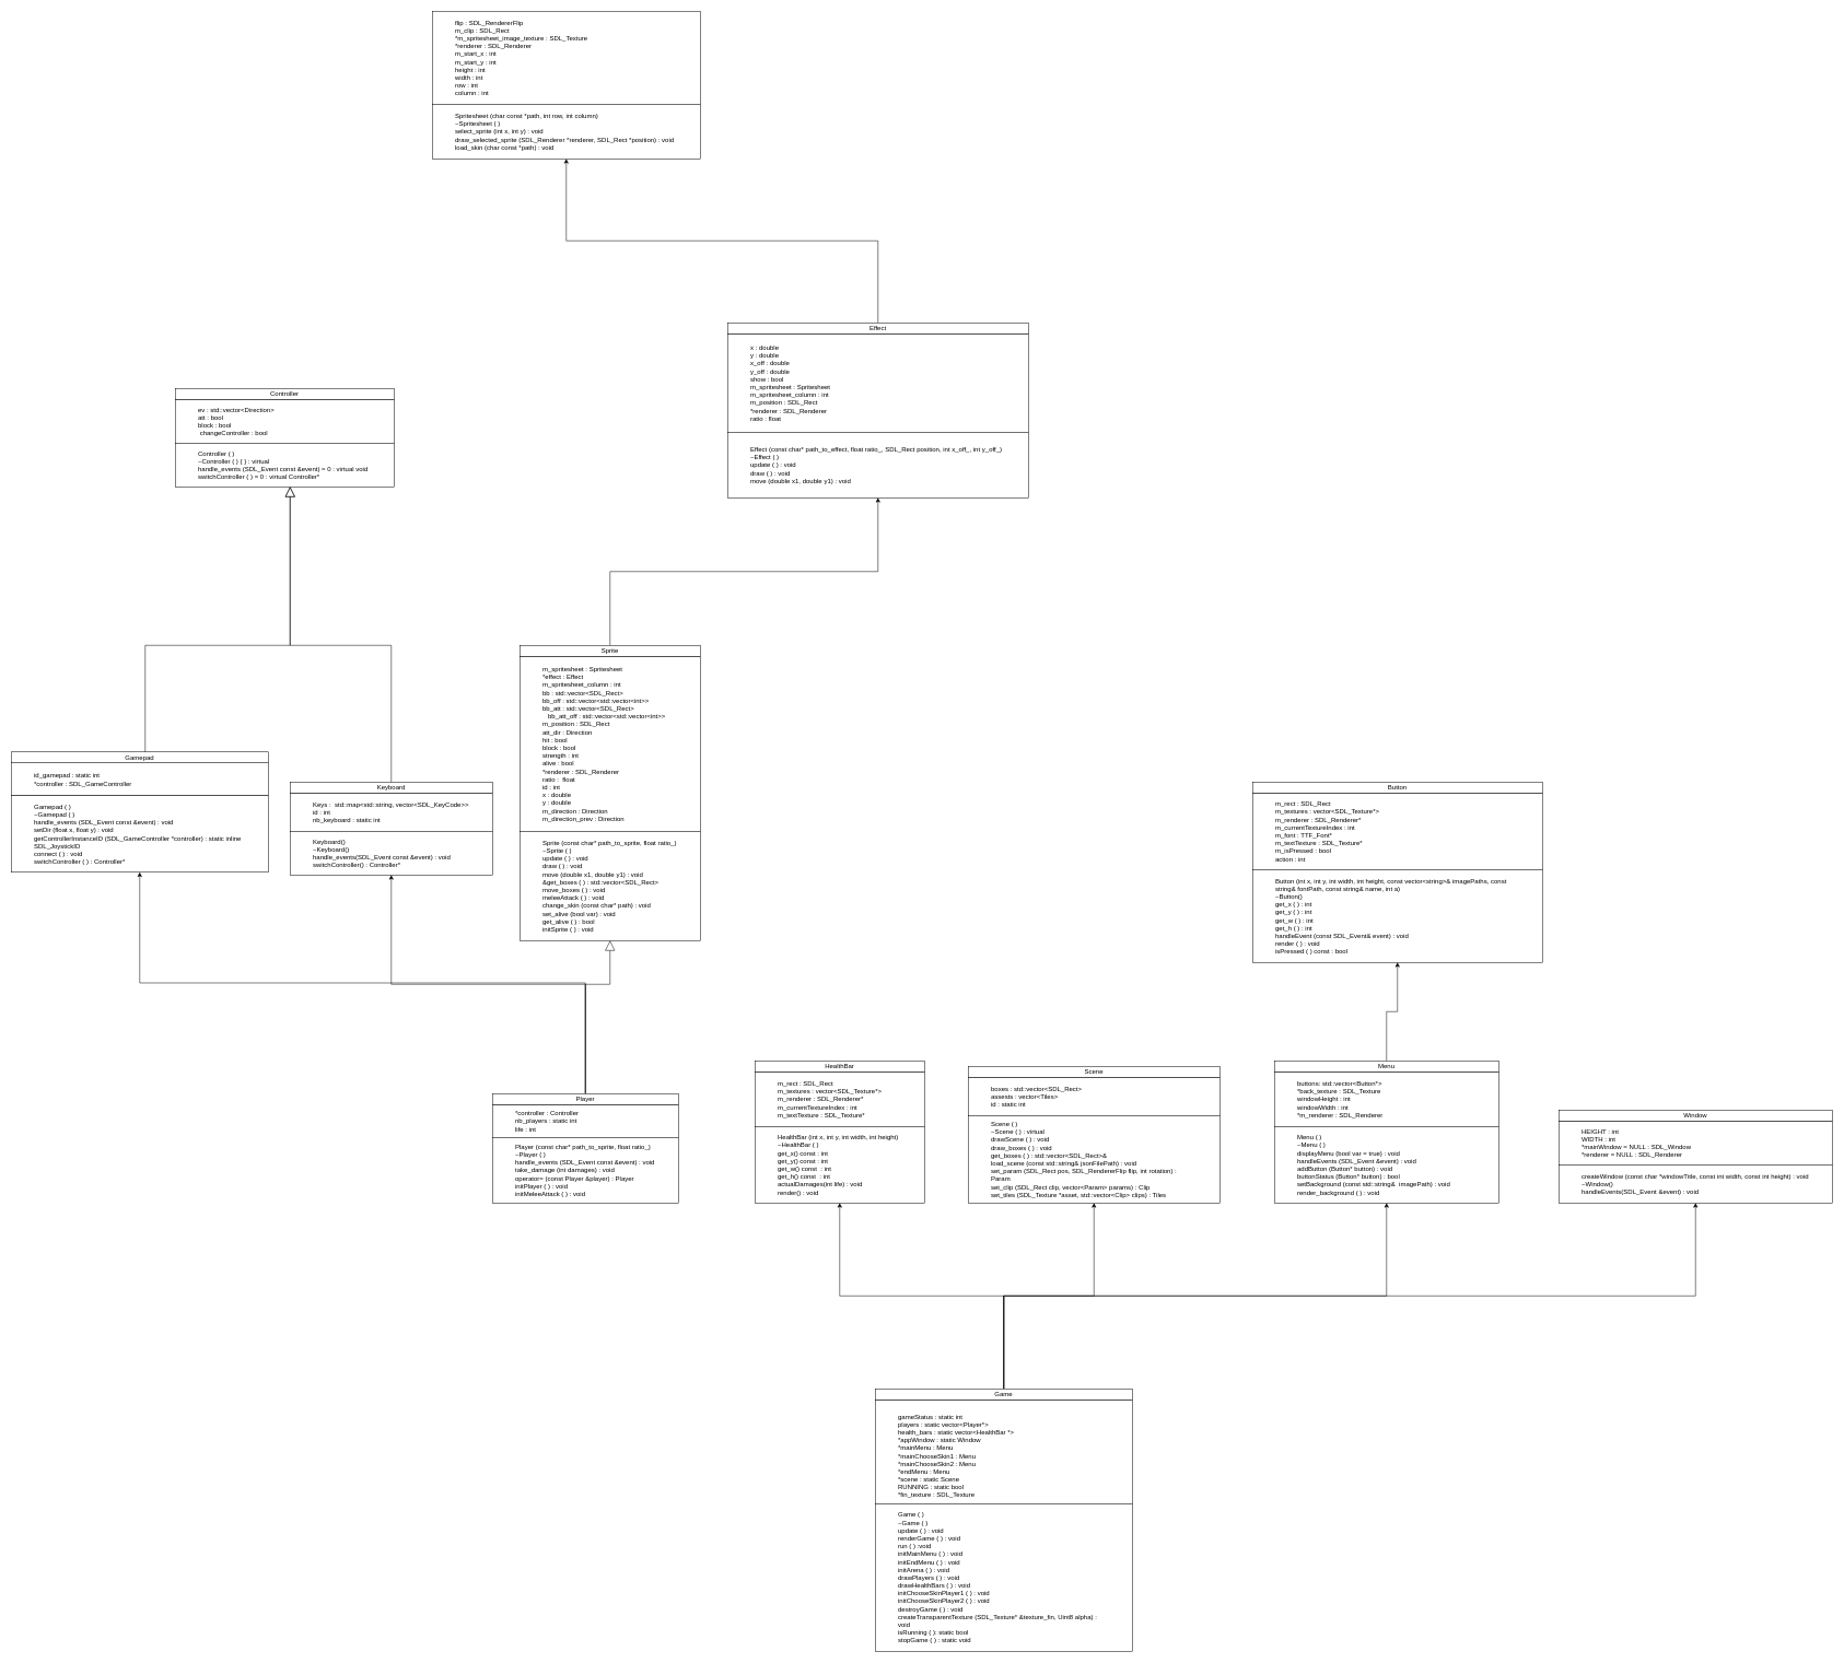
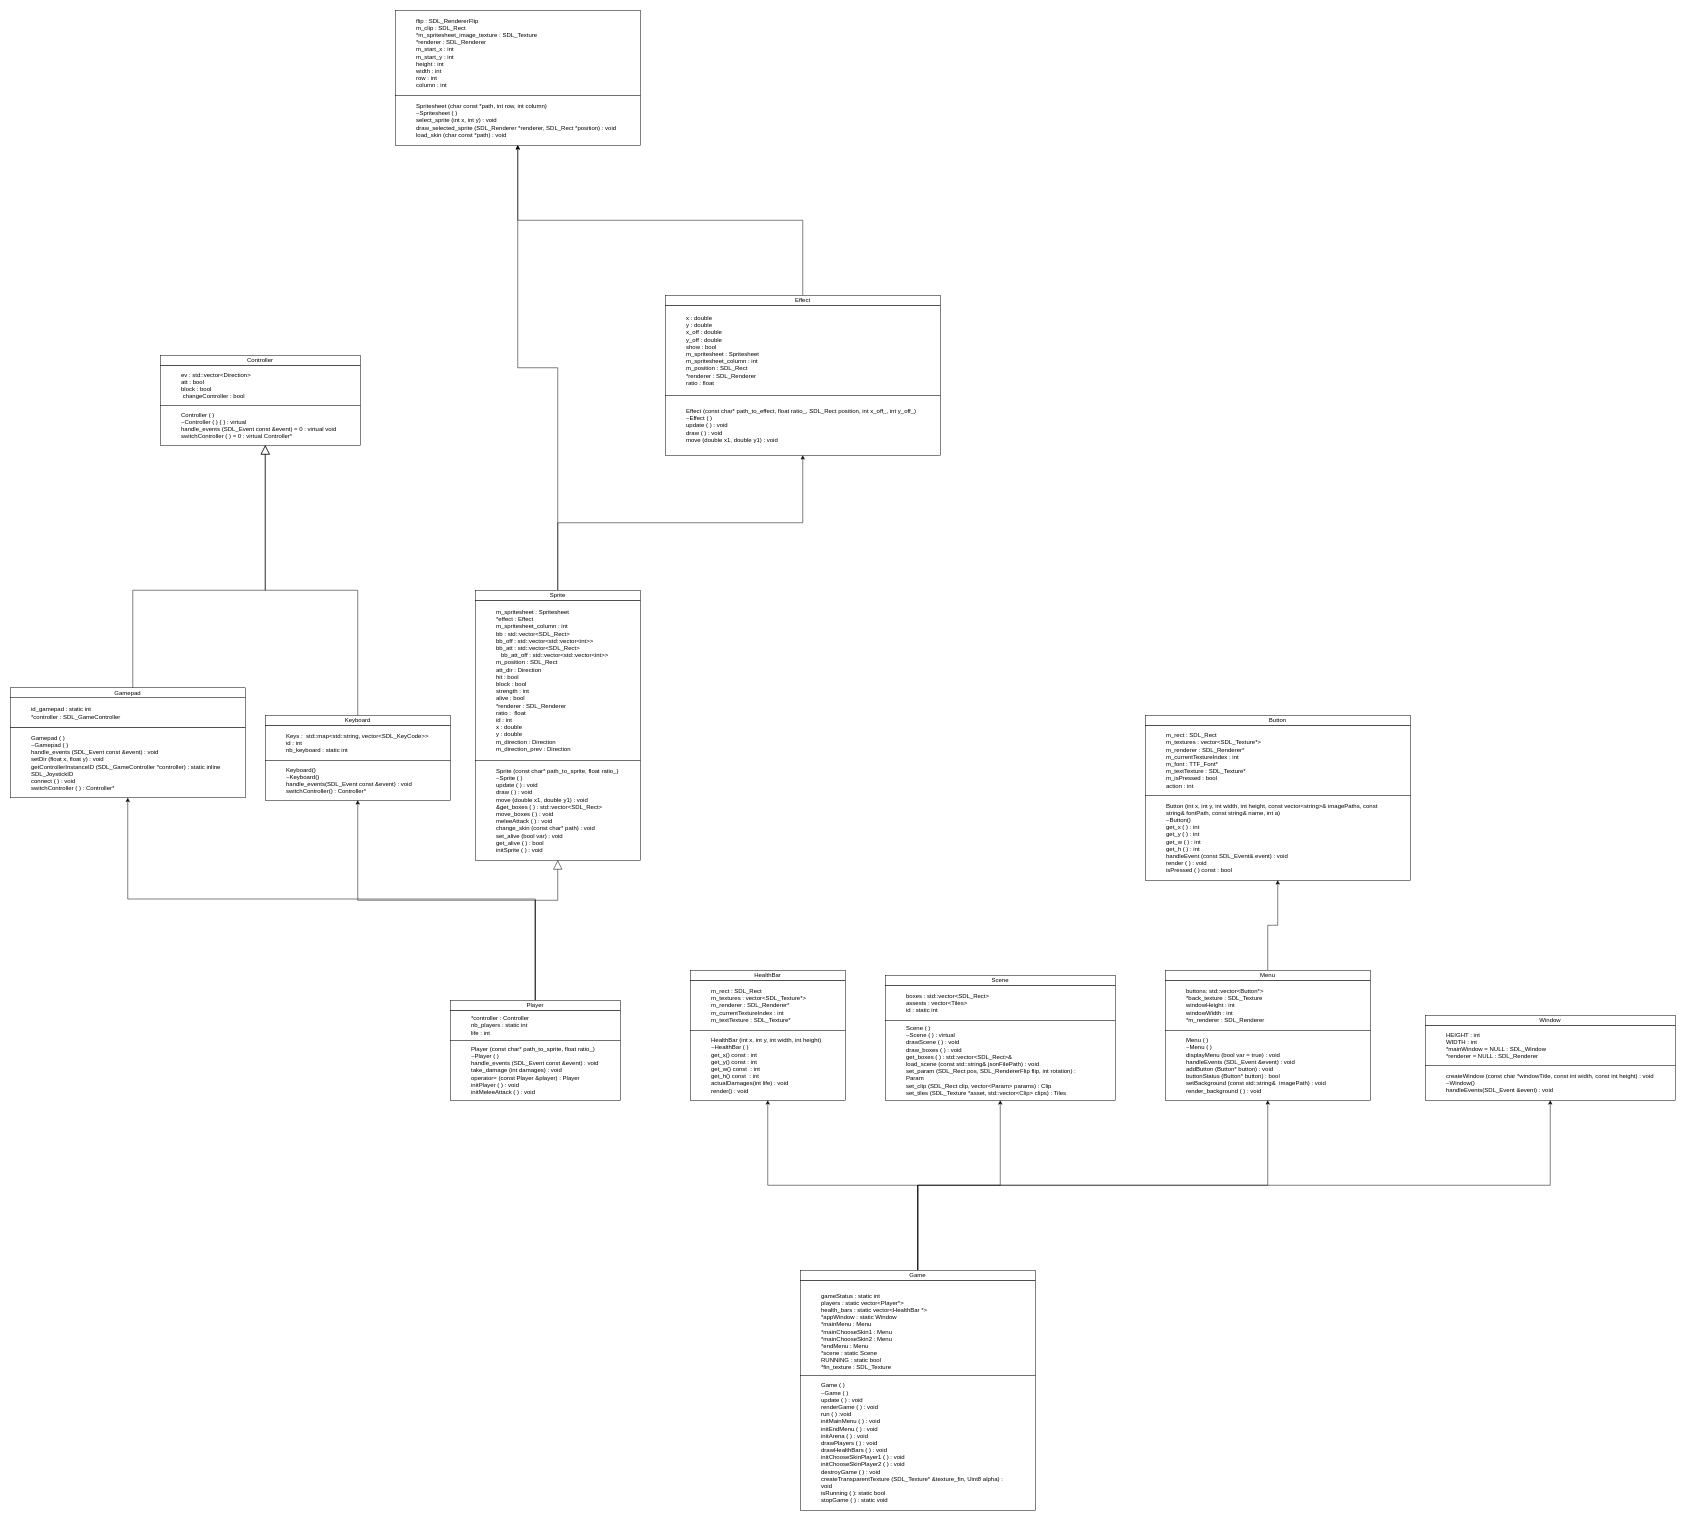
+ <mxCell id="41" style="edgeStyle=orthogonalEdgeStyle;rounded=0;orthogonalLoop=1;jettySize=auto;html=1;exitX=0.5;exitY=0;exitDx=0;exitDy=0;entryX=0.5;entryY=1;entryDx=0;entryDy=0;" edge="1" parent="1" source="43" target="46"><mxGeometry relative="1" as="geometry" /></mxCell>
